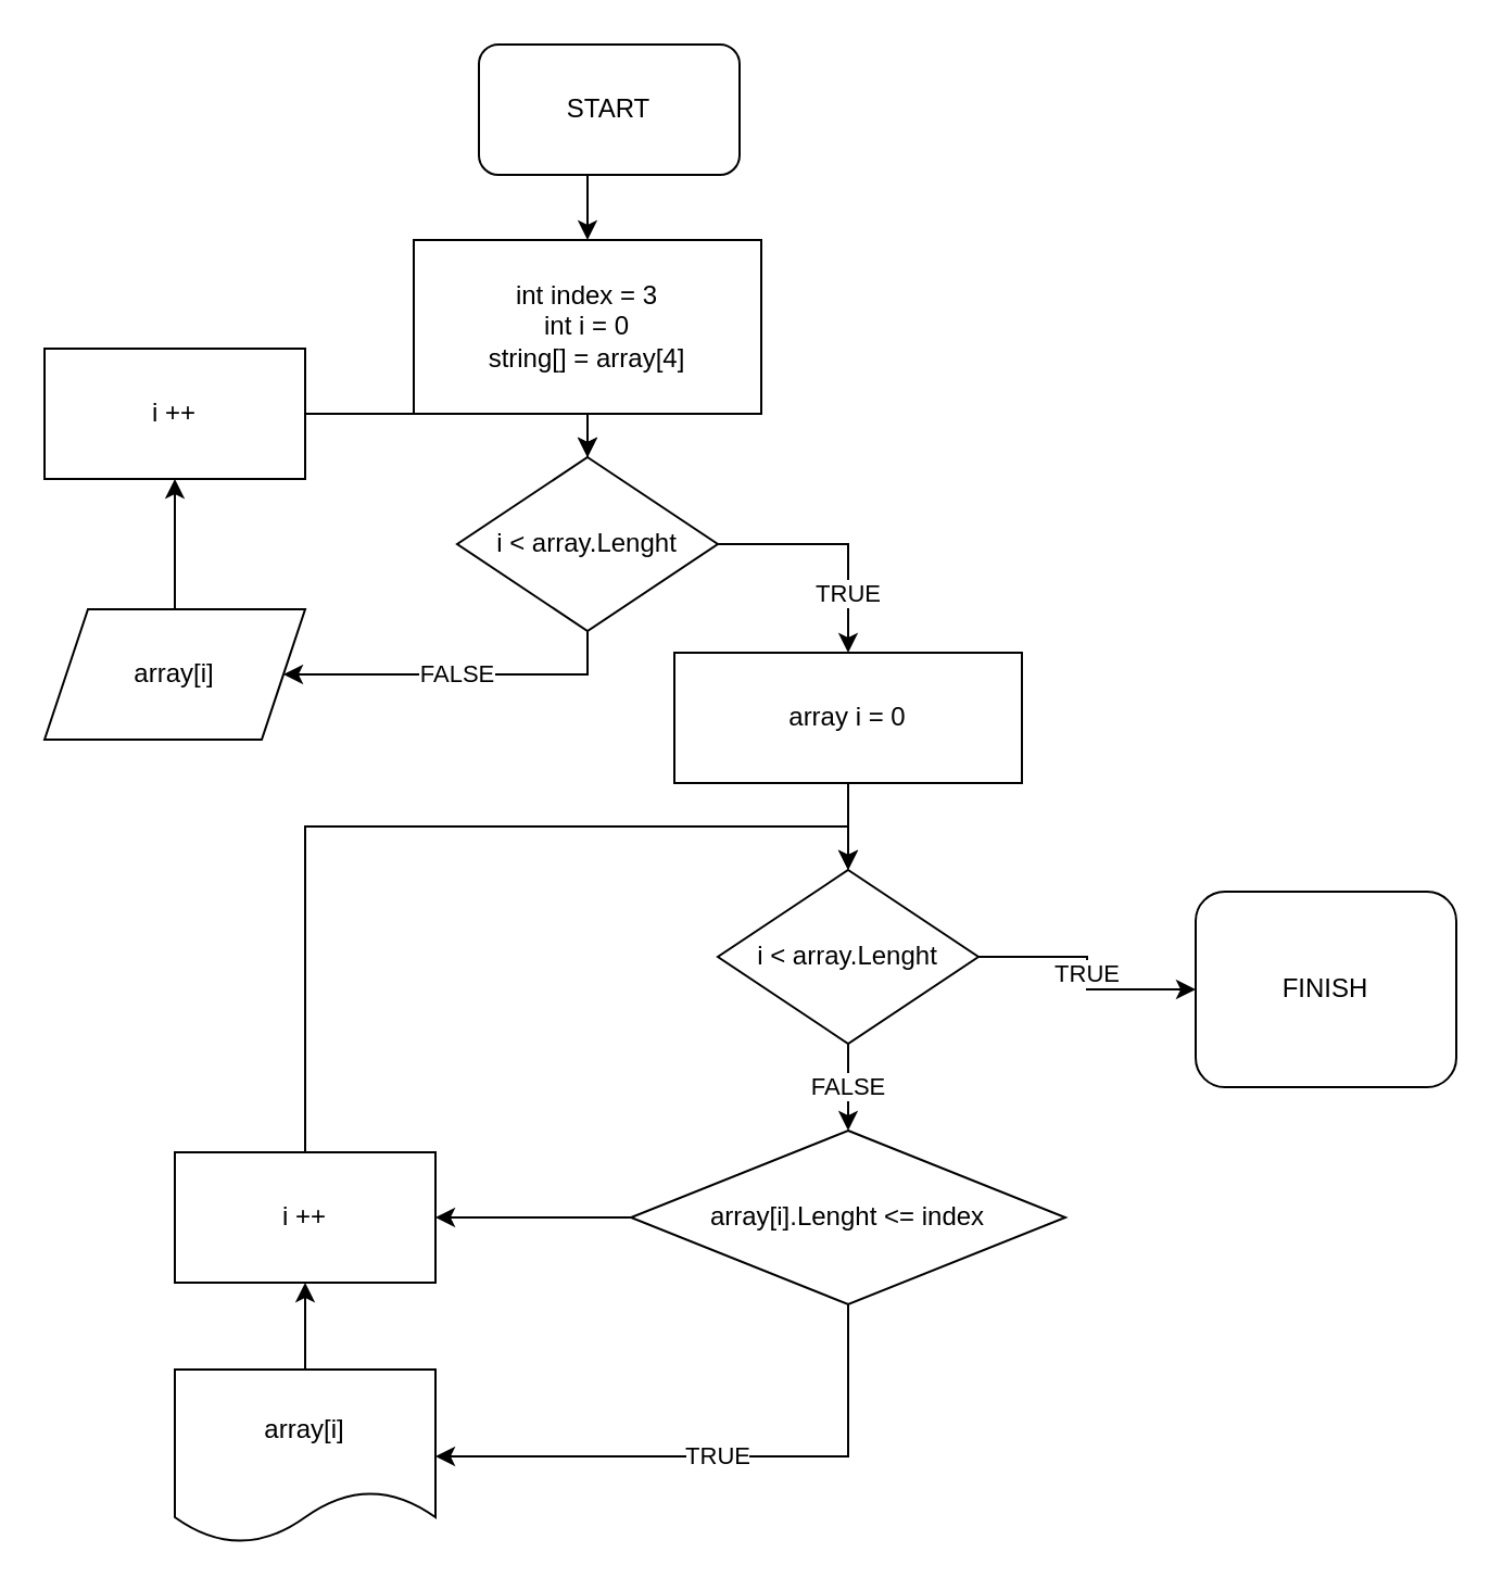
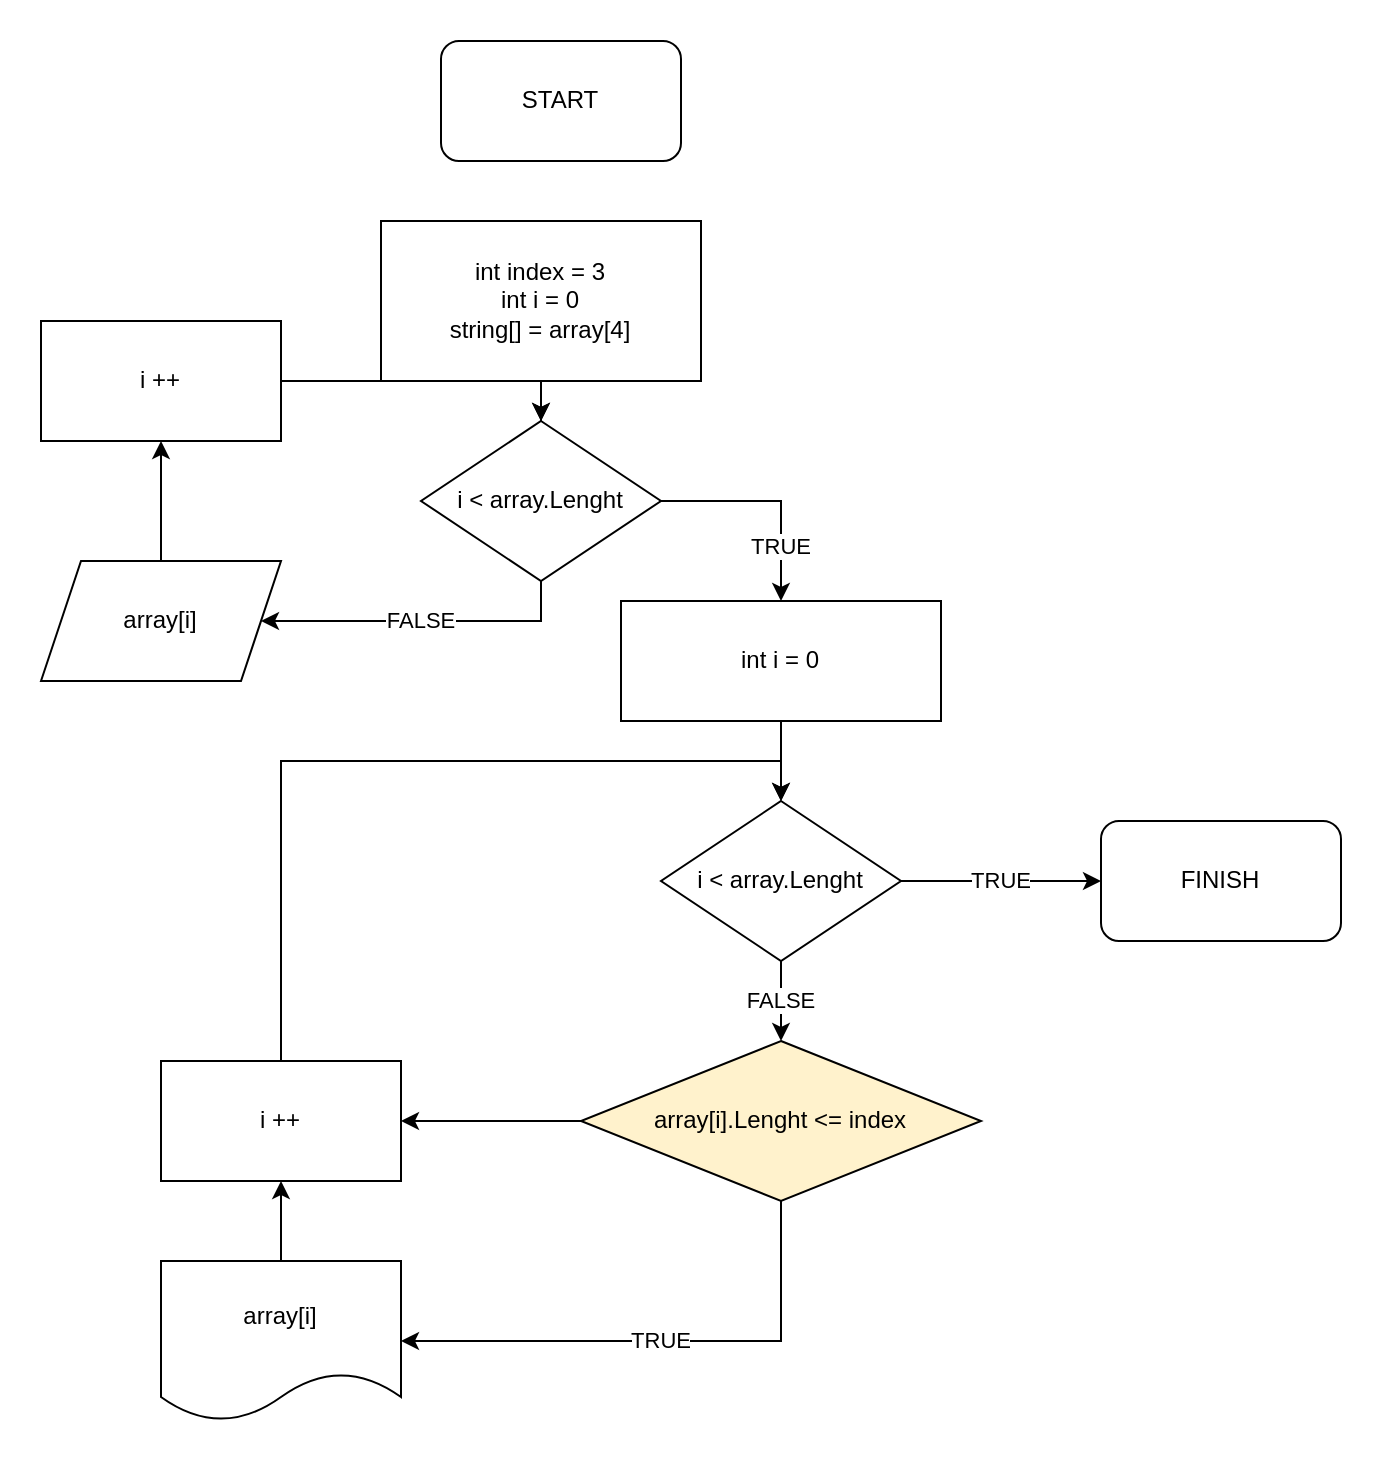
- <mxCell id="2" style="edgeStyle=orthogonalEdgeStyle;rounded=0;orthogonalLoop=1;jettySize=auto;html=1;exitX=0.5;exitY=1;exitDx=0;exitDy=0;entryX=0.5;entryY=0;entryDx=0;entryDy=0;" edge="1" parent="1" source="3" target="10"><mxGeometry relative="1" as="geometry" /></mxCell>
- <mxCell id="15" value="array i = 0" style="rounded=0;whiteSpace=wrap;html=1;" vertex="1" parent="1"><mxGeometry x="310" y="300" width="160" height="60" as="geometry" /></mxCell>
+ <mxCell id="15" value="int i = 0" style="rounded=0;whiteSpace=wrap;html=1;" vertex="1" parent="1"><mxGeometry x="310" y="300" width="160" height="60" as="geometry" /></mxCell>
- <mxCell id="23" value="FINISH" style="rounded=1;whiteSpace=wrap;html=1;" vertex="1" parent="1"><mxGeometry x="550" y="410" width="120" height="90" as="geometry" /></mxCell>
+ <mxCell id="23" value="FINISH" style="rounded=1;whiteSpace=wrap;html=1;" vertex="1" parent="1"><mxGeometry x="550" y="410" width="120" height="60" as="geometry" /></mxCell>
- <mxCell id="13" value="array[i].Lenght &amp;lt;= index" style="rhombus;whiteSpace=wrap;html=1;" vertex="1" parent="1"><mxGeometry x="290" y="520" width="200" height="80" as="geometry" /></mxCell>
+ <mxCell id="13" value="array[i].Lenght &amp;lt;= index" style="rhombus;whiteSpace=wrap;html=1;fillColor=#fff2cc;" vertex="1" parent="1"><mxGeometry x="290" y="520" width="200" height="80" as="geometry" /></mxCell>
